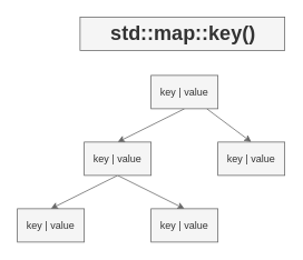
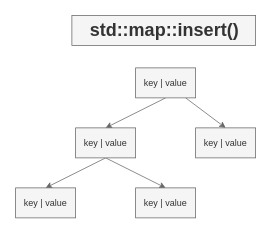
- <mxCell id="2" value="std::map::key()" style="text;strokeColor=#666666;fillColor=#f5f5f5;html=1;fontSize=24;fontStyle=1;verticalAlign=middle;align=center;shadow=0;labelBorderColor=none;fontColor=#333333;" parent="1" vertex="1"><mxGeometry x="95" y="20" width="245" height="40" as="geometry" /></mxCell>
+ <mxCell id="2" value="std::map::insert()" style="text;strokeColor=#666666;fillColor=#f5f5f5;html=1;fontSize=24;fontStyle=1;verticalAlign=middle;align=center;shadow=0;labelBorderColor=none;fontColor=#333333;" parent="1" vertex="1"><mxGeometry x="95" y="20" width="245" height="40" as="geometry" /></mxCell>
